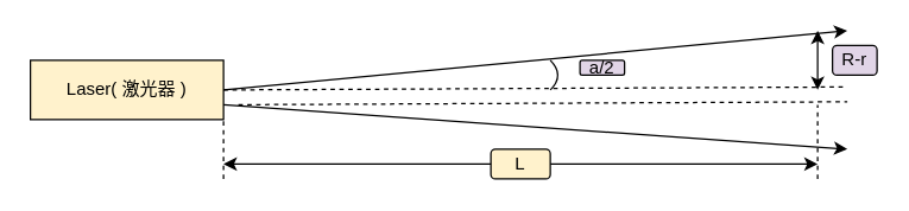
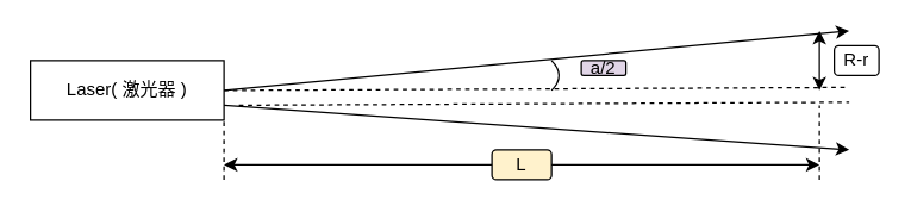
- <mxCell id="11" value="R-r" style="rounded=1;whiteSpace=wrap;html=1;fillColor=#e1d5e7;" vertex="1" parent="1"><mxGeometry x="560" y="30" width="30" height="20" as="geometry" /></mxCell>
+ <mxCell id="11" value="R-r" style="rounded=1;whiteSpace=wrap;html=1;" vertex="1" parent="1"><mxGeometry x="560" y="30" width="30" height="20" as="geometry" /></mxCell>
- <mxCell id="2" value="Laser( 激光器 )" style="rounded=0;whiteSpace=wrap;html=1;fillColor=#fff2cc;" vertex="1" parent="1"><mxGeometry x="20" y="40" width="130" height="40" as="geometry" /></mxCell>
+ <mxCell id="2" value="Laser( 激光器 )" style="rounded=0;whiteSpace=wrap;html=1;" vertex="1" parent="1"><mxGeometry x="20" y="40" width="130" height="40" as="geometry" /></mxCell>
